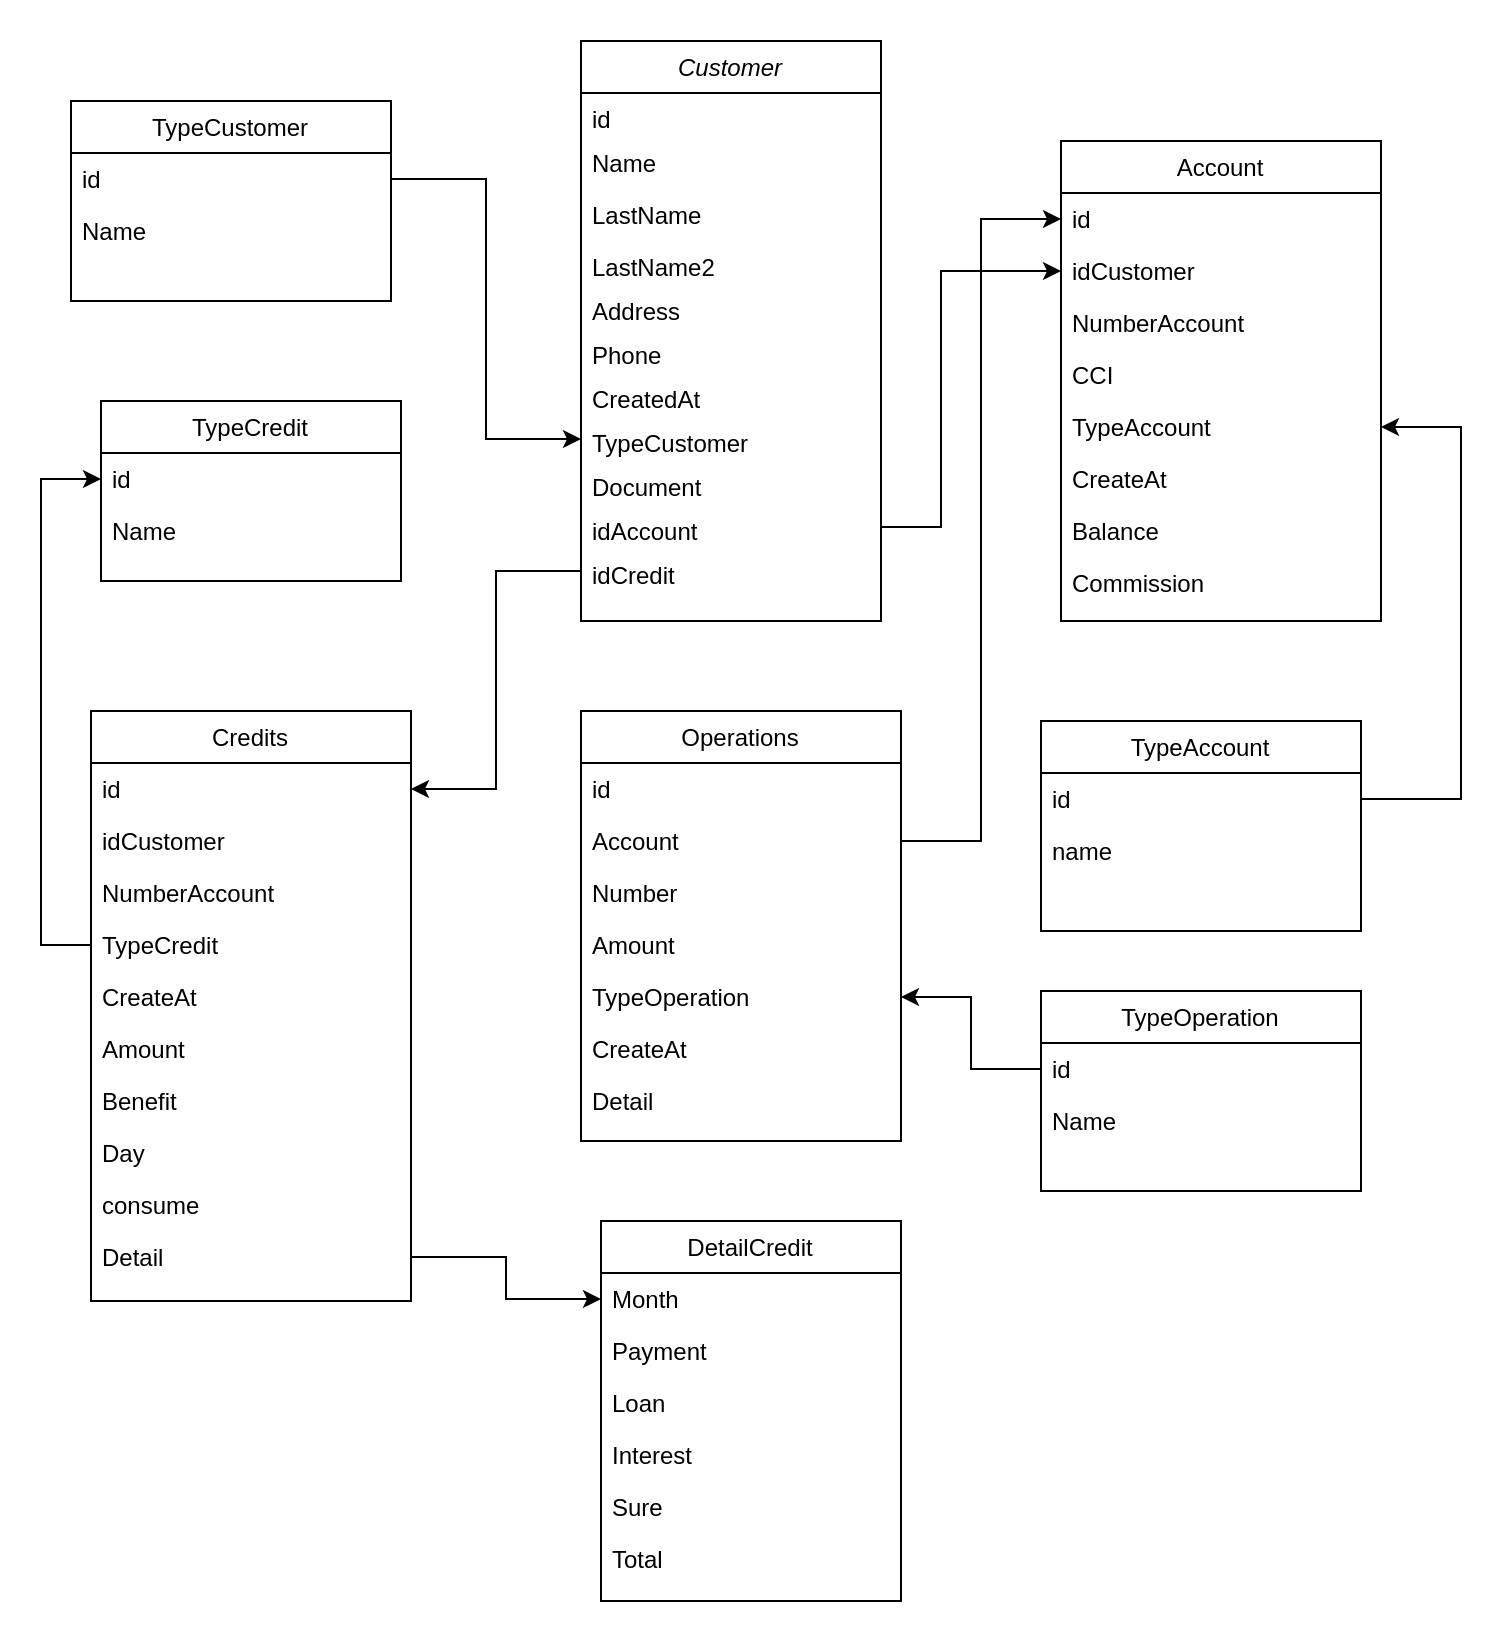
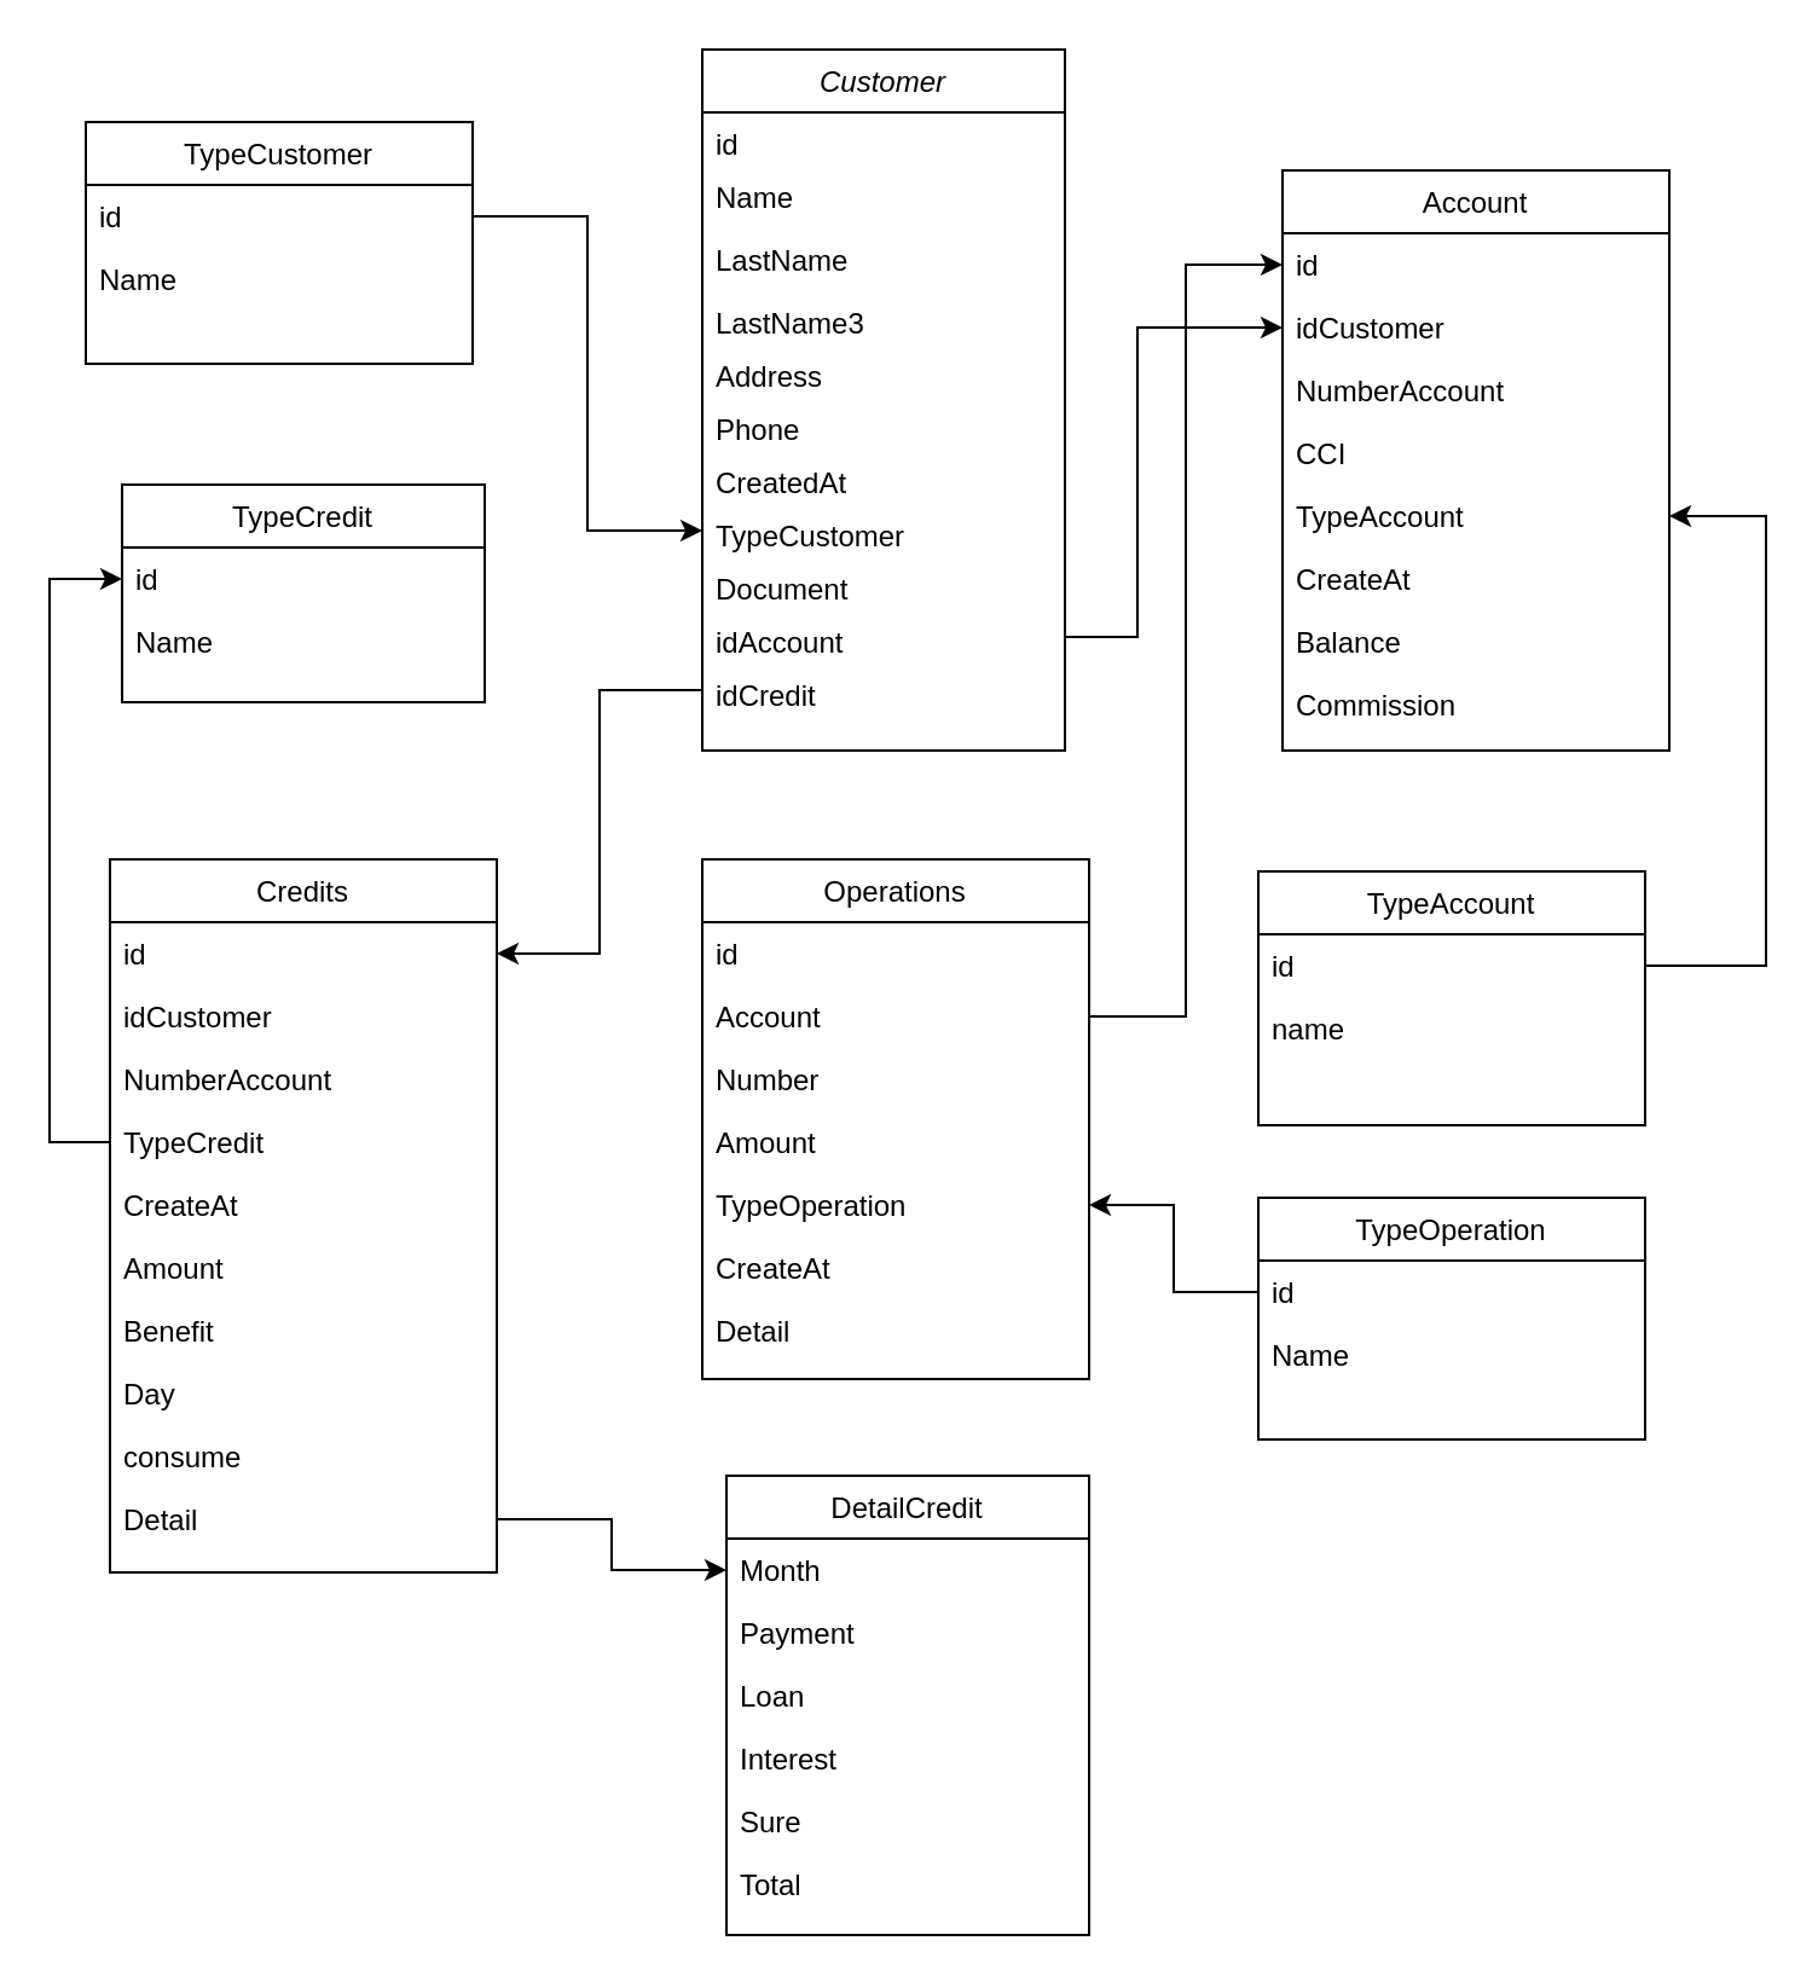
- <mxCell id="6" value="LastName2" style="text;align=left;verticalAlign=top;spacingLeft=4;spacingRight=4;overflow=hidden;rotatable=0;points=[[0,0.5],[1,0.5]];portConstraint=eastwest;rounded=0;shadow=0;html=0;" parent="2" vertex="1"><mxGeometry y="100" width="150" height="22" as="geometry" /></mxCell>
+ <mxCell id="6" value="LastName3" style="text;align=left;verticalAlign=top;spacingLeft=4;spacingRight=4;overflow=hidden;rotatable=0;points=[[0,0.5],[1,0.5]];portConstraint=eastwest;rounded=0;shadow=0;html=0;" parent="2" vertex="1"><mxGeometry y="100" width="150" height="22" as="geometry" /></mxCell>
